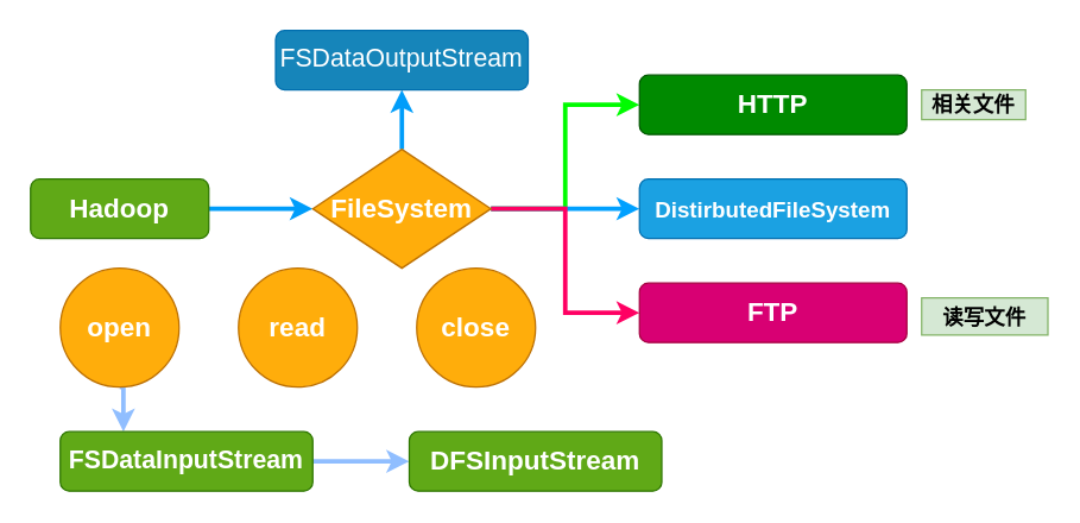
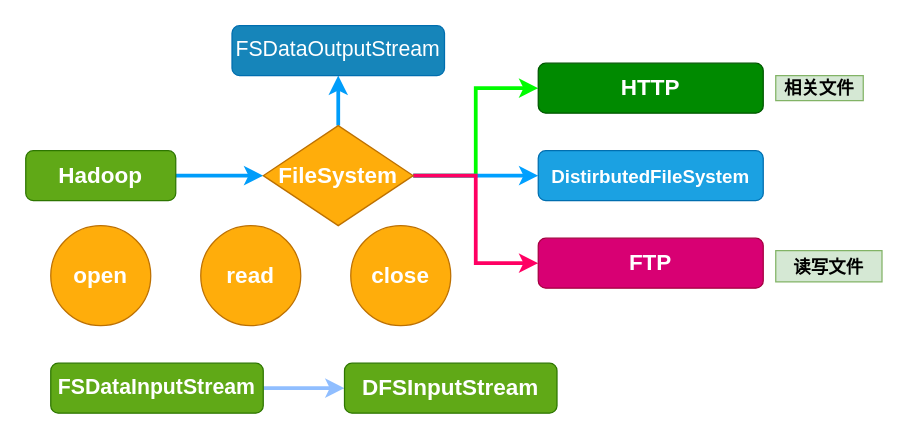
- <mxCell id="14" style="edgeStyle=orthogonalEdgeStyle;rounded=0;orthogonalLoop=1;jettySize=auto;html=1;exitX=0.5;exitY=1;exitDx=0;exitDy=0;entryX=0.25;entryY=0;entryDx=0;entryDy=0;endArrow=classic;endFill=1;strokeWidth=3;fillColor=#dae8fc;strokeColor=#90BEFF;fontStyle=1;fontSize=18;" edge="1" parent="1" source="15" target="19"><mxGeometry relative="1" as="geometry" /></mxCell>
